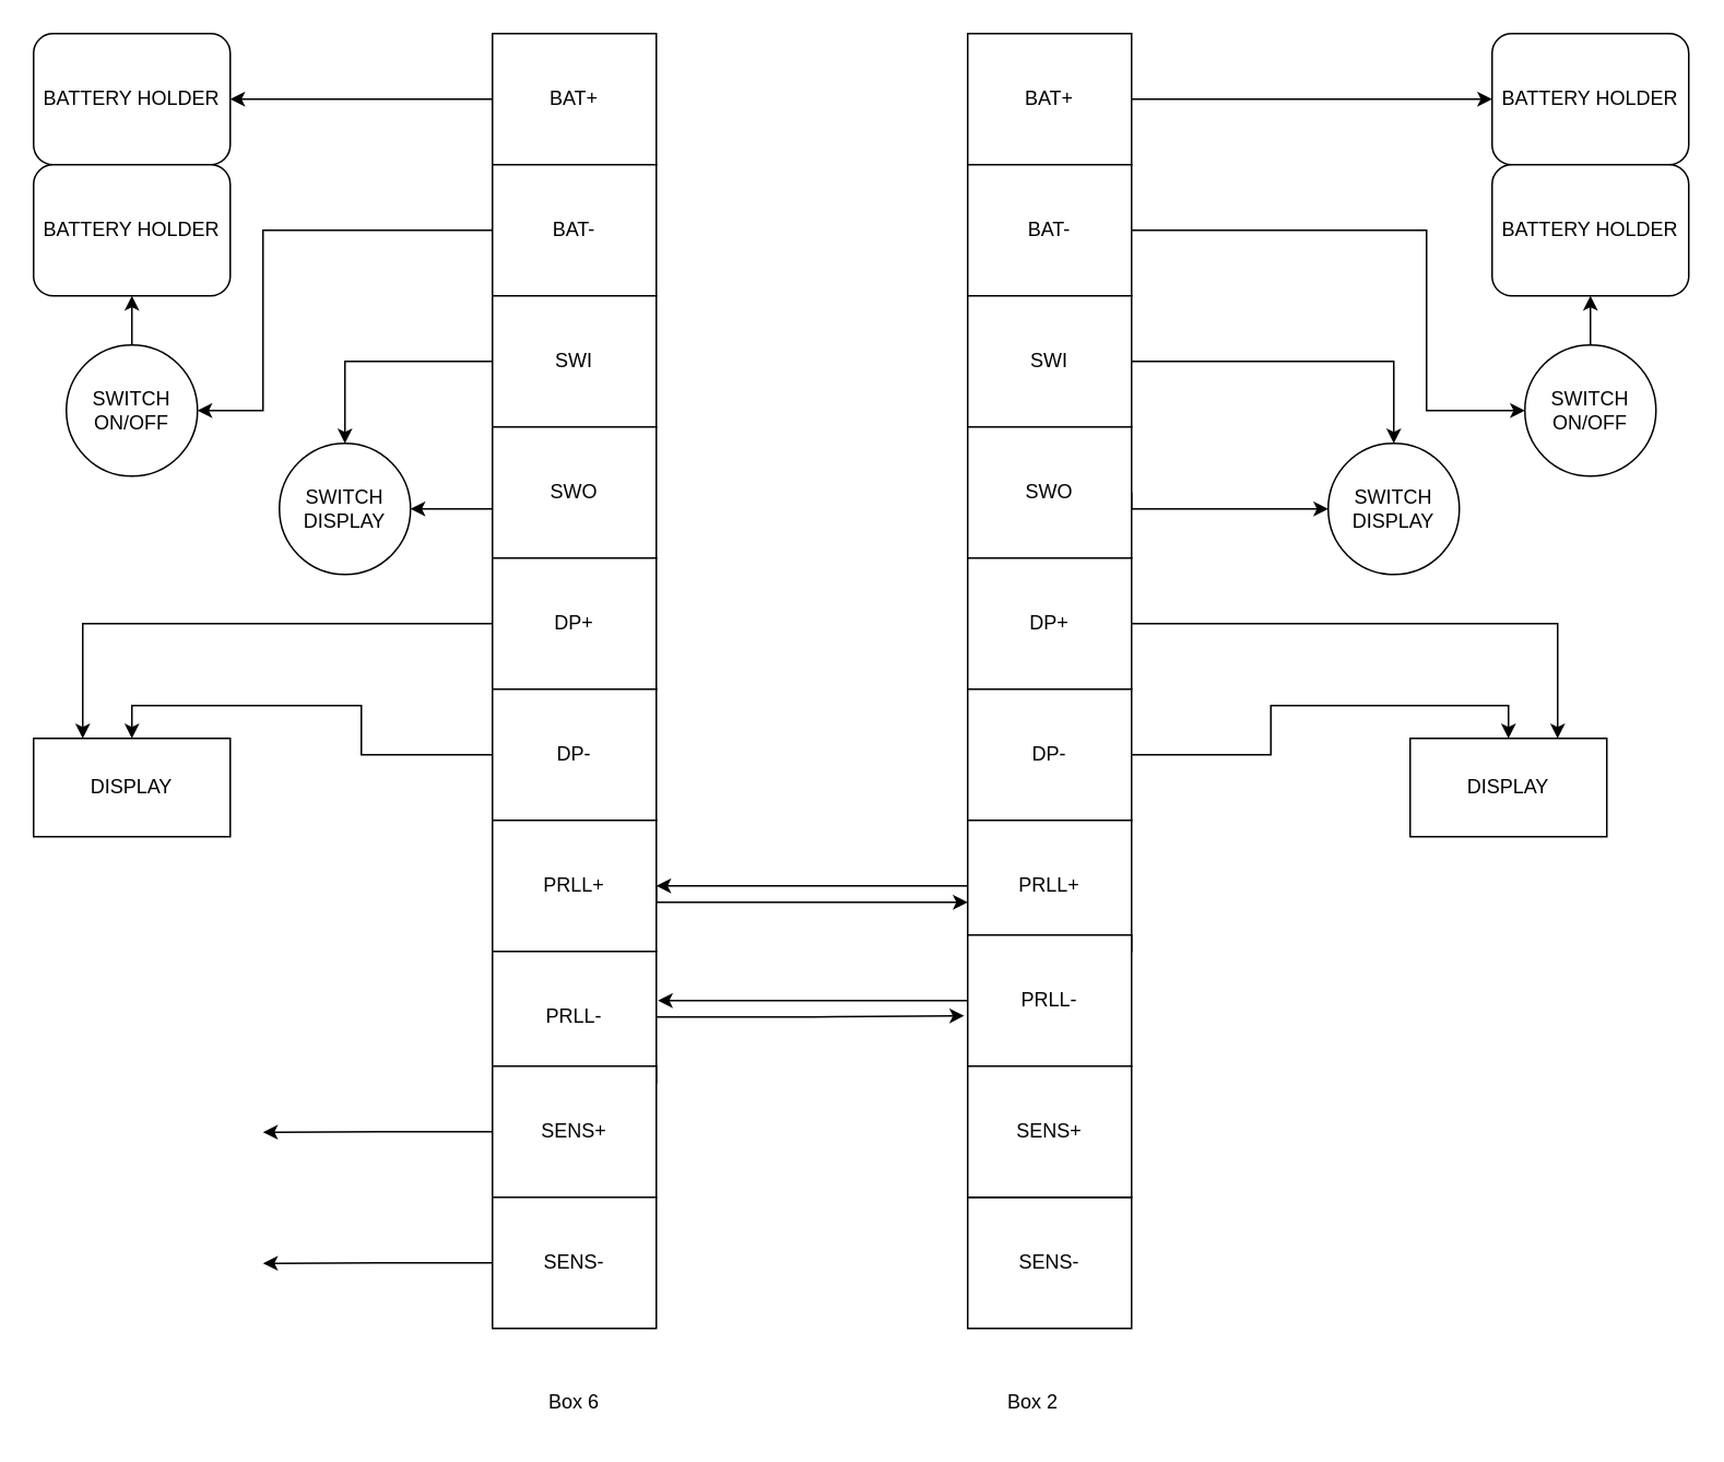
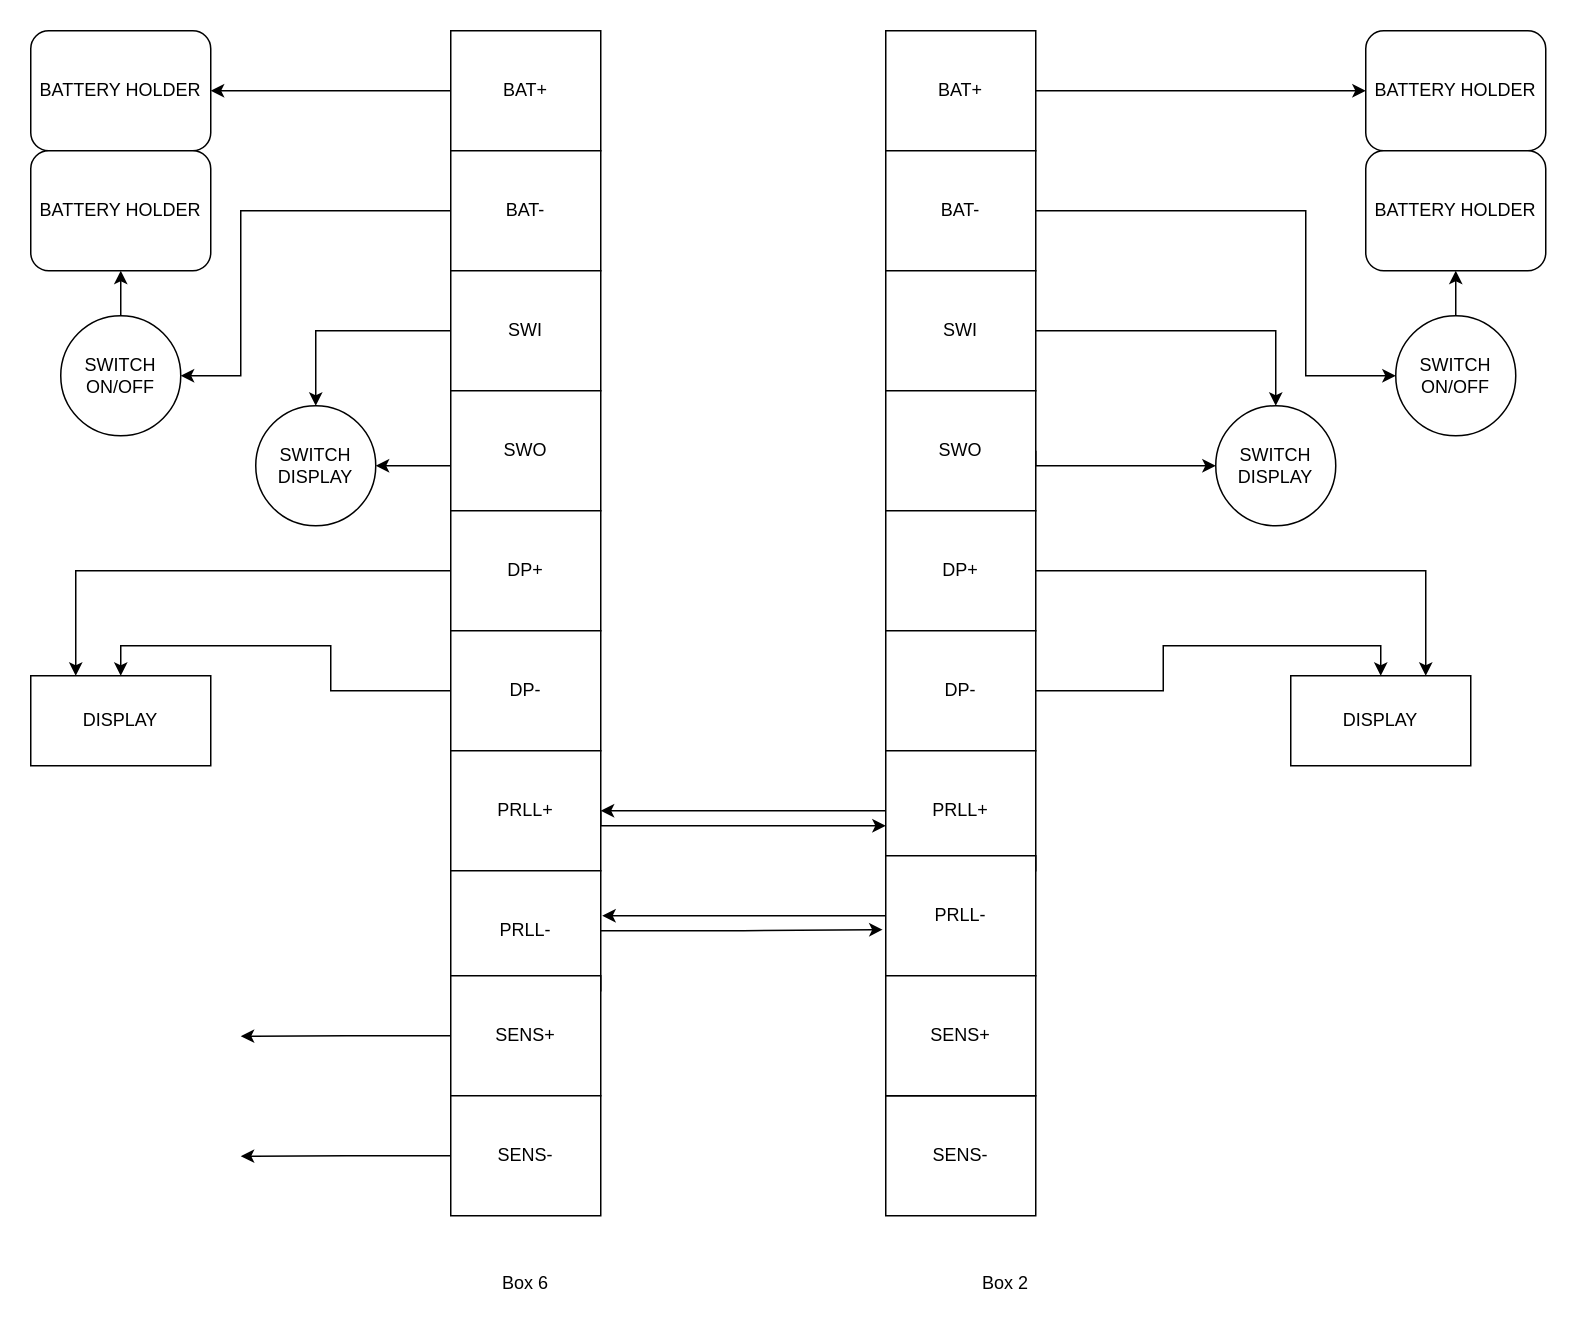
- <mxCell id="53" value="Box 2" style="text;html=1;strokeColor=none;fillColor=none;align=center;verticalAlign=middle;whiteSpace=wrap;rounded=0;" vertex="1" parent="1"><mxGeometry x="600" y="840" width="60" height="30" as="geometry" /></mxCell>
+ <mxCell id="53" value="Box 2" style="text;html=1;strokeColor=none;fillColor=none;align=center;verticalAlign=middle;whiteSpace=wrap;rounded=0;" vertex="1" parent="1"><mxGeometry x="640" y="840" width="60" height="30" as="geometry" /></mxCell>
